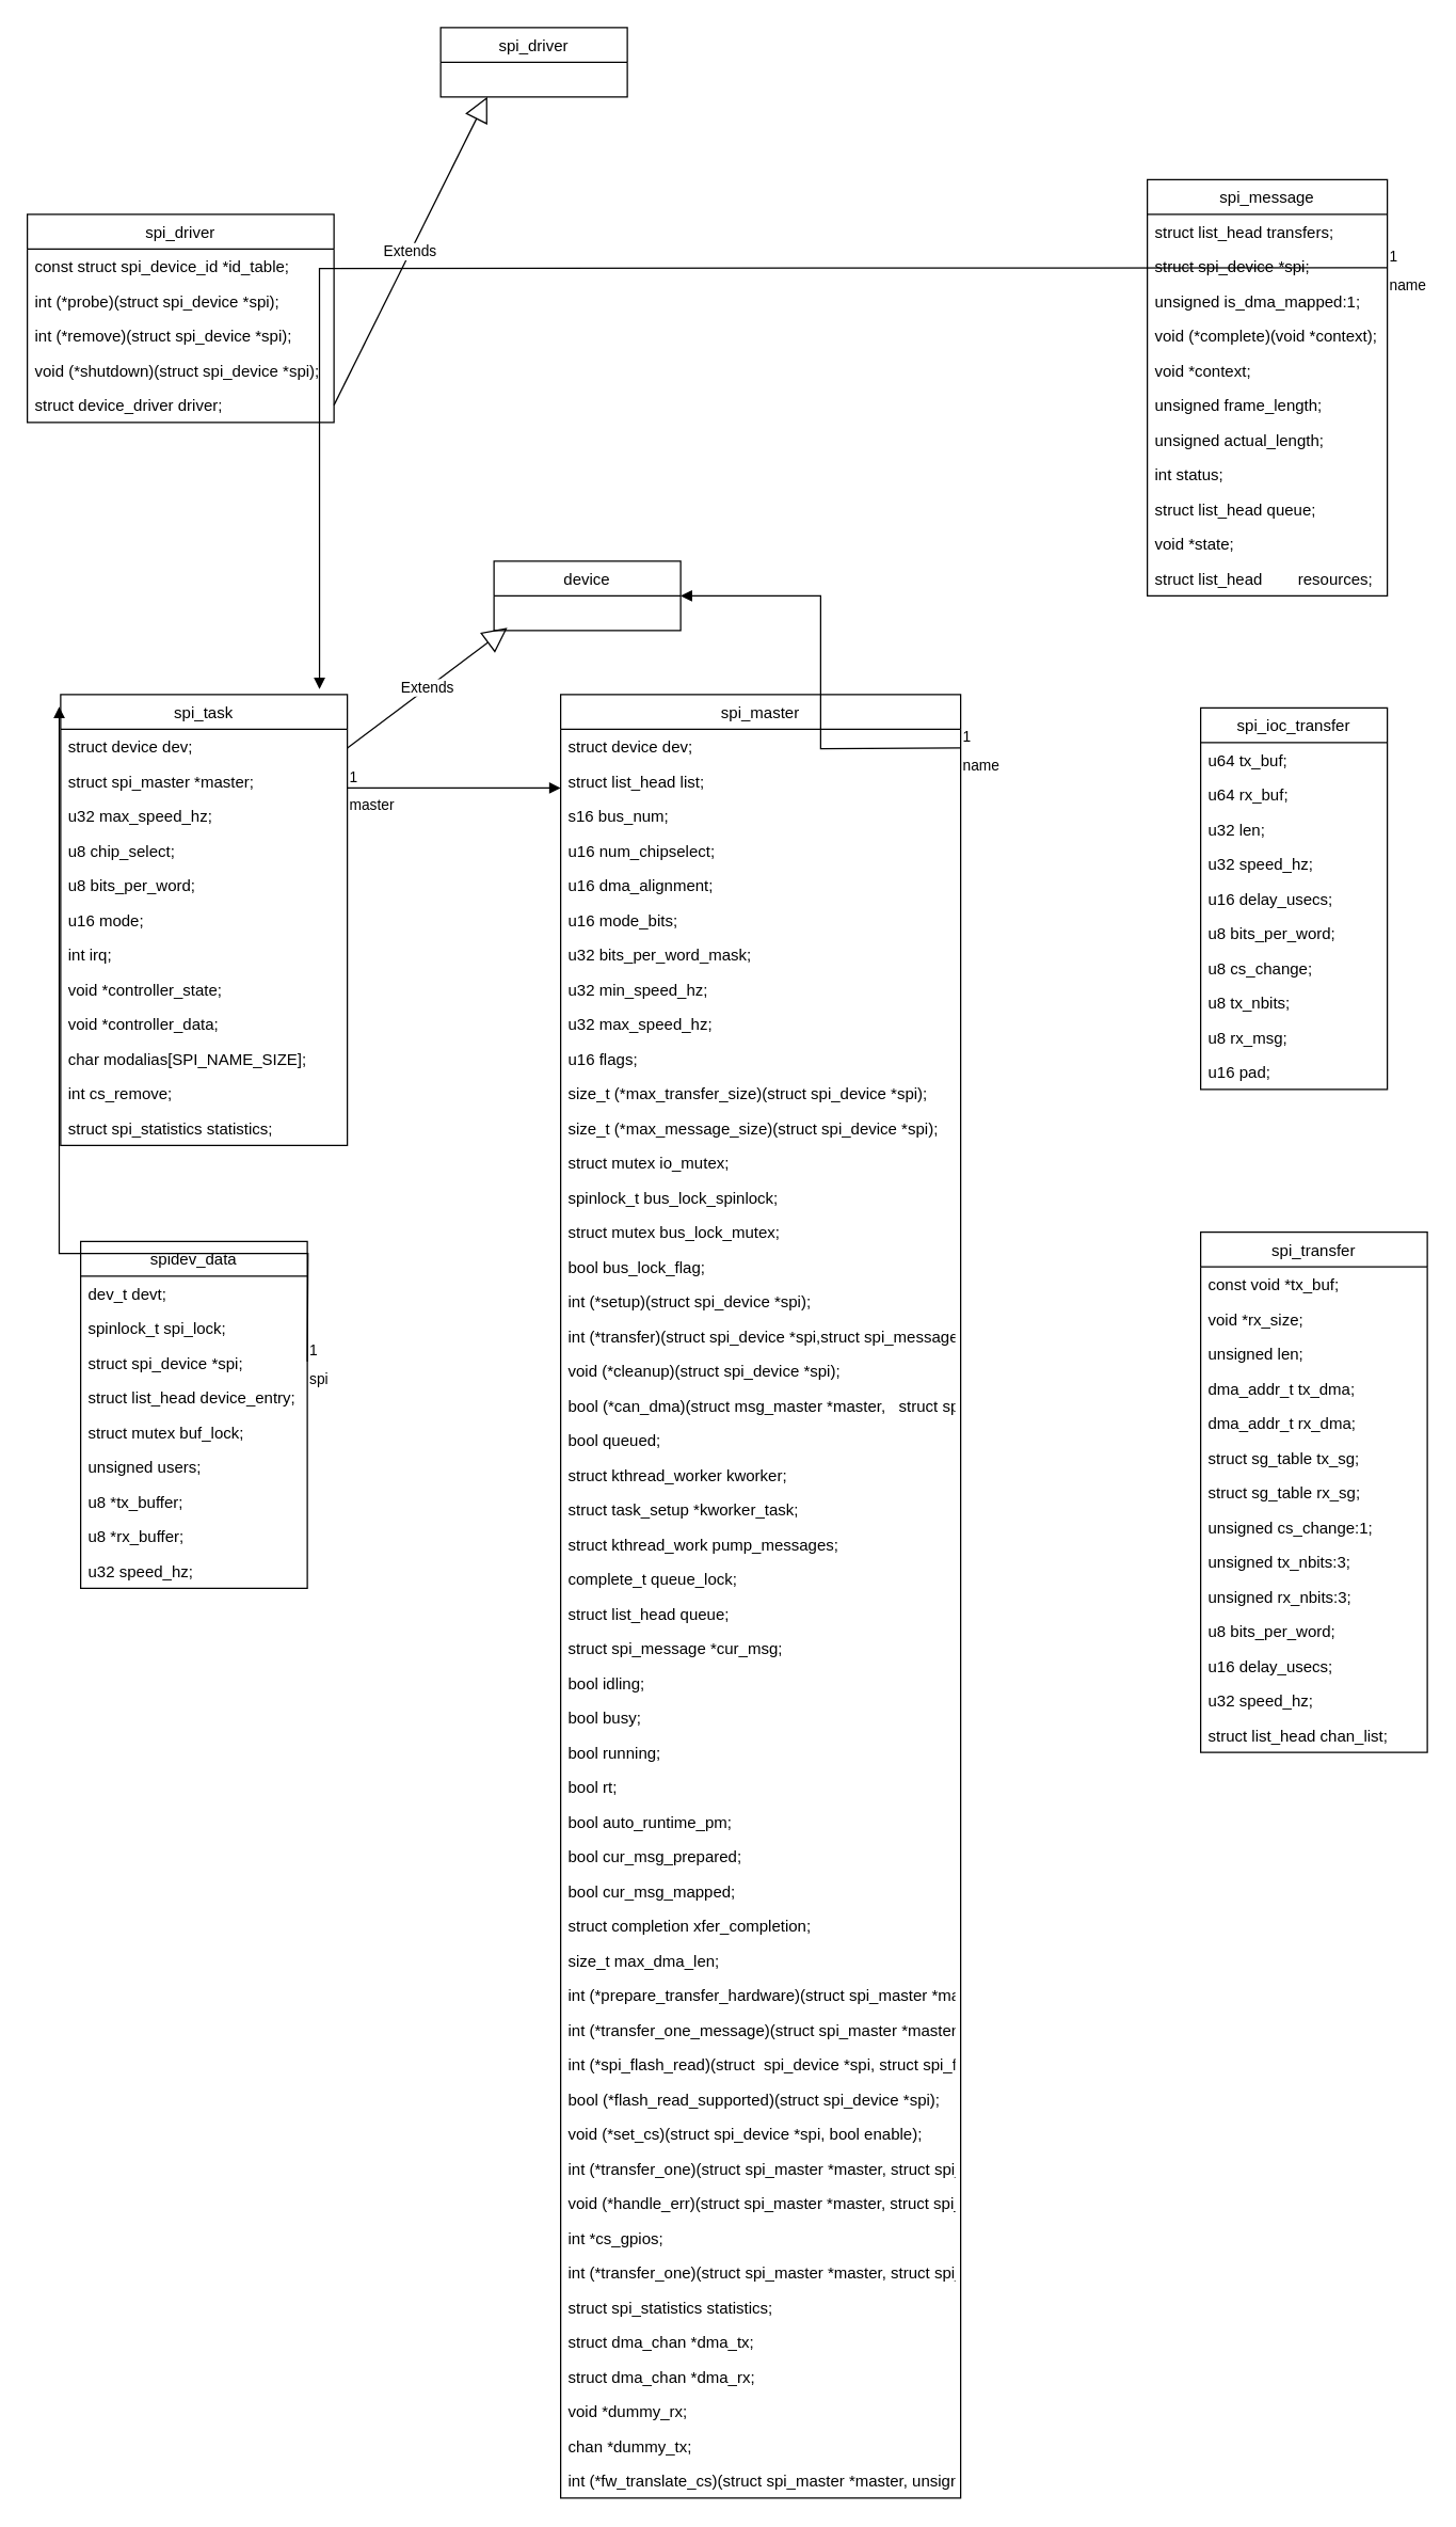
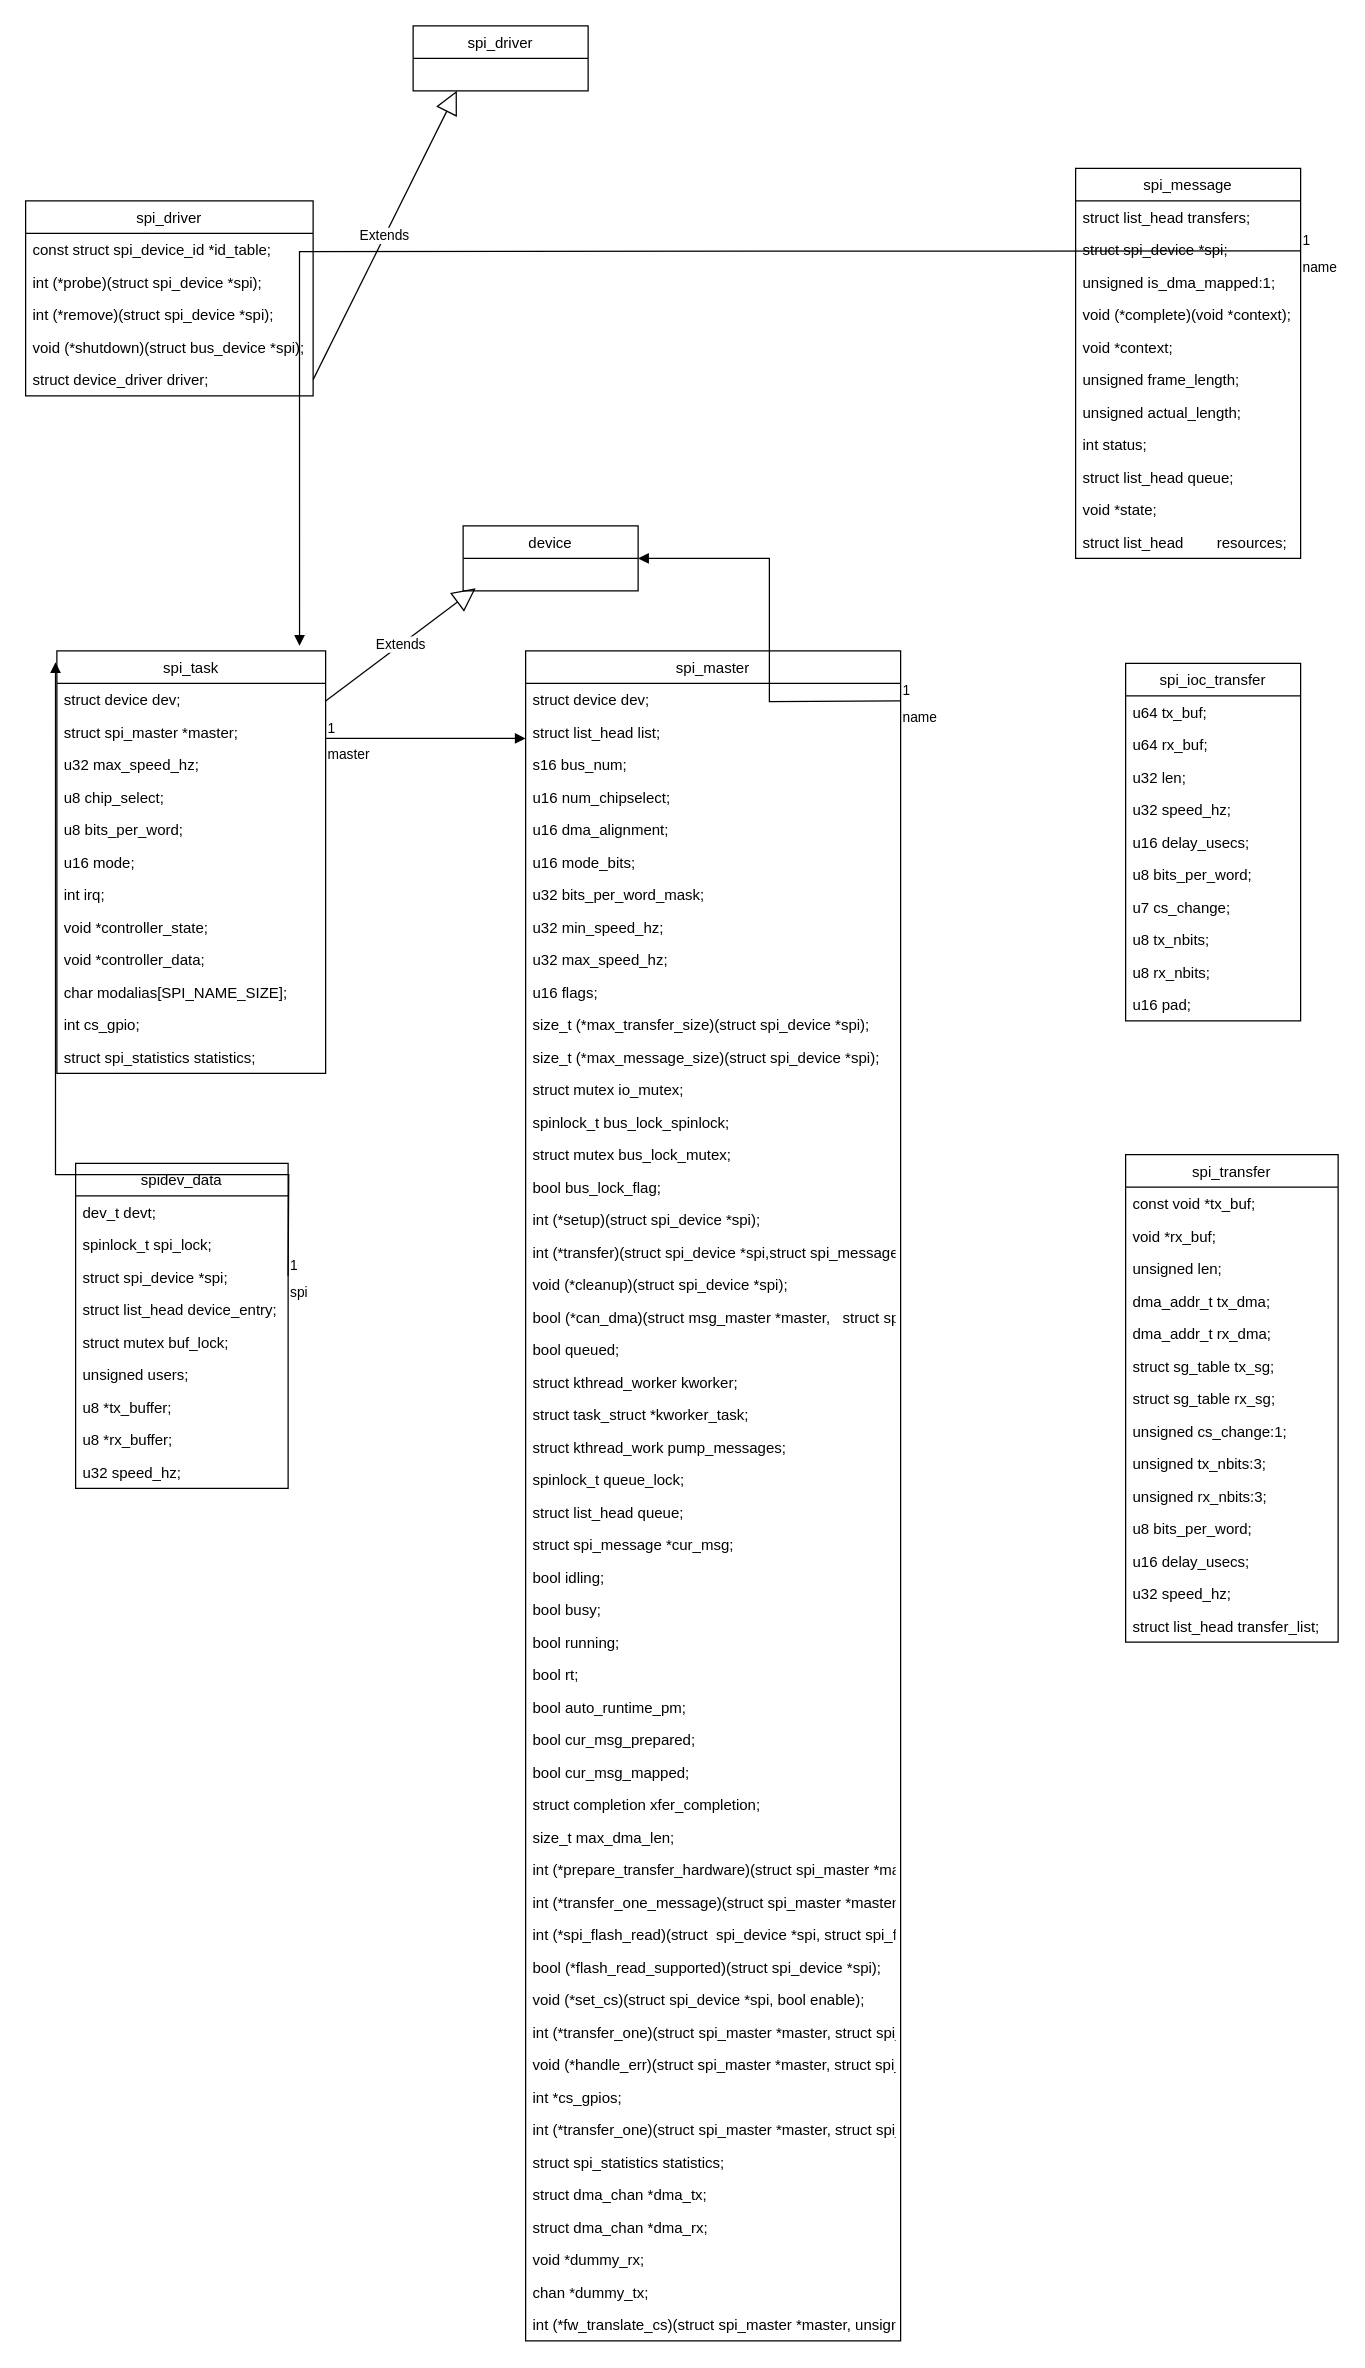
- <mxCell id="6" value="void   (*shutdown)(struct spi_device *spi);" style="text;strokeColor=none;fillColor=none;align=left;verticalAlign=top;spacingLeft=4;spacingRight=4;overflow=hidden;rotatable=0;points=[[0,0.5],[1,0.5]];portConstraint=eastwest;" vertex="1" parent="2"><mxGeometry y="104" width="230" height="26" as="geometry" /></mxCell>
+ <mxCell id="6" value="void   (*shutdown)(struct bus_device *spi);" style="text;strokeColor=none;fillColor=none;align=left;verticalAlign=top;spacingLeft=4;spacingRight=4;overflow=hidden;rotatable=0;points=[[0,0.5],[1,0.5]];portConstraint=eastwest;" vertex="1" parent="2"><mxGeometry y="104" width="230" height="26" as="geometry" /></mxCell>
- <mxCell id="100" value="u8  cs_change;" style="text;strokeColor=none;fillColor=none;align=left;verticalAlign=top;spacingLeft=4;spacingRight=4;overflow=hidden;rotatable=0;points=[[0,0.5],[1,0.5]];portConstraint=eastwest;" vertex="1" parent="93"><mxGeometry y="182" width="140" height="26" as="geometry" /></mxCell>
+ <mxCell id="100" value="u7  cs_change;" style="text;strokeColor=none;fillColor=none;align=left;verticalAlign=top;spacingLeft=4;spacingRight=4;overflow=hidden;rotatable=0;points=[[0,0.5],[1,0.5]];portConstraint=eastwest;" vertex="1" parent="93"><mxGeometry y="182" width="140" height="26" as="geometry" /></mxCell>
- <mxCell id="102" value="u8  rx_msg;" style="text;strokeColor=none;fillColor=none;align=left;verticalAlign=top;spacingLeft=4;spacingRight=4;overflow=hidden;rotatable=0;points=[[0,0.5],[1,0.5]];portConstraint=eastwest;" vertex="1" parent="93"><mxGeometry y="234" width="140" height="26" as="geometry" /></mxCell>
+ <mxCell id="102" value="u8  rx_nbits;" style="text;strokeColor=none;fillColor=none;align=left;verticalAlign=top;spacingLeft=4;spacingRight=4;overflow=hidden;rotatable=0;points=[[0,0.5],[1,0.5]];portConstraint=eastwest;" vertex="1" parent="93"><mxGeometry y="234" width="140" height="26" as="geometry" /></mxCell>
- <mxCell id="21" value="int   cs_remove;" style="text;strokeColor=none;fillColor=none;align=left;verticalAlign=top;spacingLeft=4;spacingRight=4;overflow=hidden;rotatable=0;points=[[0,0.5],[1,0.5]];portConstraint=eastwest;" vertex="1" parent="10"><mxGeometry y="286" width="215" height="26" as="geometry" /></mxCell>
+ <mxCell id="21" value="int   cs_gpio;" style="text;strokeColor=none;fillColor=none;align=left;verticalAlign=top;spacingLeft=4;spacingRight=4;overflow=hidden;rotatable=0;points=[[0,0.5],[1,0.5]];portConstraint=eastwest;" vertex="1" parent="10"><mxGeometry y="286" width="215" height="26" as="geometry" /></mxCell>
- <mxCell id="106" value="void  *rx_size;" style="text;strokeColor=none;fillColor=none;align=left;verticalAlign=top;spacingLeft=4;spacingRight=4;overflow=hidden;rotatable=0;points=[[0,0.5],[1,0.5]];portConstraint=eastwest;" vertex="1" parent="104"><mxGeometry y="52" width="170" height="26" as="geometry" /></mxCell>
+ <mxCell id="106" value="void  *rx_buf;" style="text;strokeColor=none;fillColor=none;align=left;verticalAlign=top;spacingLeft=4;spacingRight=4;overflow=hidden;rotatable=0;points=[[0,0.5],[1,0.5]];portConstraint=eastwest;" vertex="1" parent="104"><mxGeometry y="52" width="170" height="26" as="geometry" /></mxCell>
- <mxCell id="48" value="struct task_setup  *kworker_task;" style="text;strokeColor=none;fillColor=none;align=left;verticalAlign=top;spacingLeft=4;spacingRight=4;overflow=hidden;rotatable=0;points=[[0,0.5],[1,0.5]];portConstraint=eastwest;" vertex="1" parent="25"><mxGeometry y="598" width="300" height="26" as="geometry" /></mxCell>
+ <mxCell id="48" value="struct task_struct  *kworker_task;" style="text;strokeColor=none;fillColor=none;align=left;verticalAlign=top;spacingLeft=4;spacingRight=4;overflow=hidden;rotatable=0;points=[[0,0.5],[1,0.5]];portConstraint=eastwest;" vertex="1" parent="25"><mxGeometry y="598" width="300" height="26" as="geometry" /></mxCell>
- <mxCell id="50" value="complete_t   queue_lock;" style="text;strokeColor=none;fillColor=none;align=left;verticalAlign=top;spacingLeft=4;spacingRight=4;overflow=hidden;rotatable=0;points=[[0,0.5],[1,0.5]];portConstraint=eastwest;" vertex="1" parent="25"><mxGeometry y="650" width="300" height="26" as="geometry" /></mxCell>
+ <mxCell id="50" value="spinlock_t   queue_lock;" style="text;strokeColor=none;fillColor=none;align=left;verticalAlign=top;spacingLeft=4;spacingRight=4;overflow=hidden;rotatable=0;points=[[0,0.5],[1,0.5]];portConstraint=eastwest;" vertex="1" parent="25"><mxGeometry y="650" width="300" height="26" as="geometry" /></mxCell>
- <mxCell id="118" value="struct list_head chan_list;" style="text;strokeColor=none;fillColor=none;align=left;verticalAlign=top;spacingLeft=4;spacingRight=4;overflow=hidden;rotatable=0;points=[[0,0.5],[1,0.5]];portConstraint=eastwest;" vertex="1" parent="104"><mxGeometry y="364" width="170" height="26" as="geometry" /></mxCell>
+ <mxCell id="118" value="struct list_head transfer_list;" style="text;strokeColor=none;fillColor=none;align=left;verticalAlign=top;spacingLeft=4;spacingRight=4;overflow=hidden;rotatable=0;points=[[0,0.5],[1,0.5]];portConstraint=eastwest;" vertex="1" parent="104"><mxGeometry y="364" width="170" height="26" as="geometry" /></mxCell>
